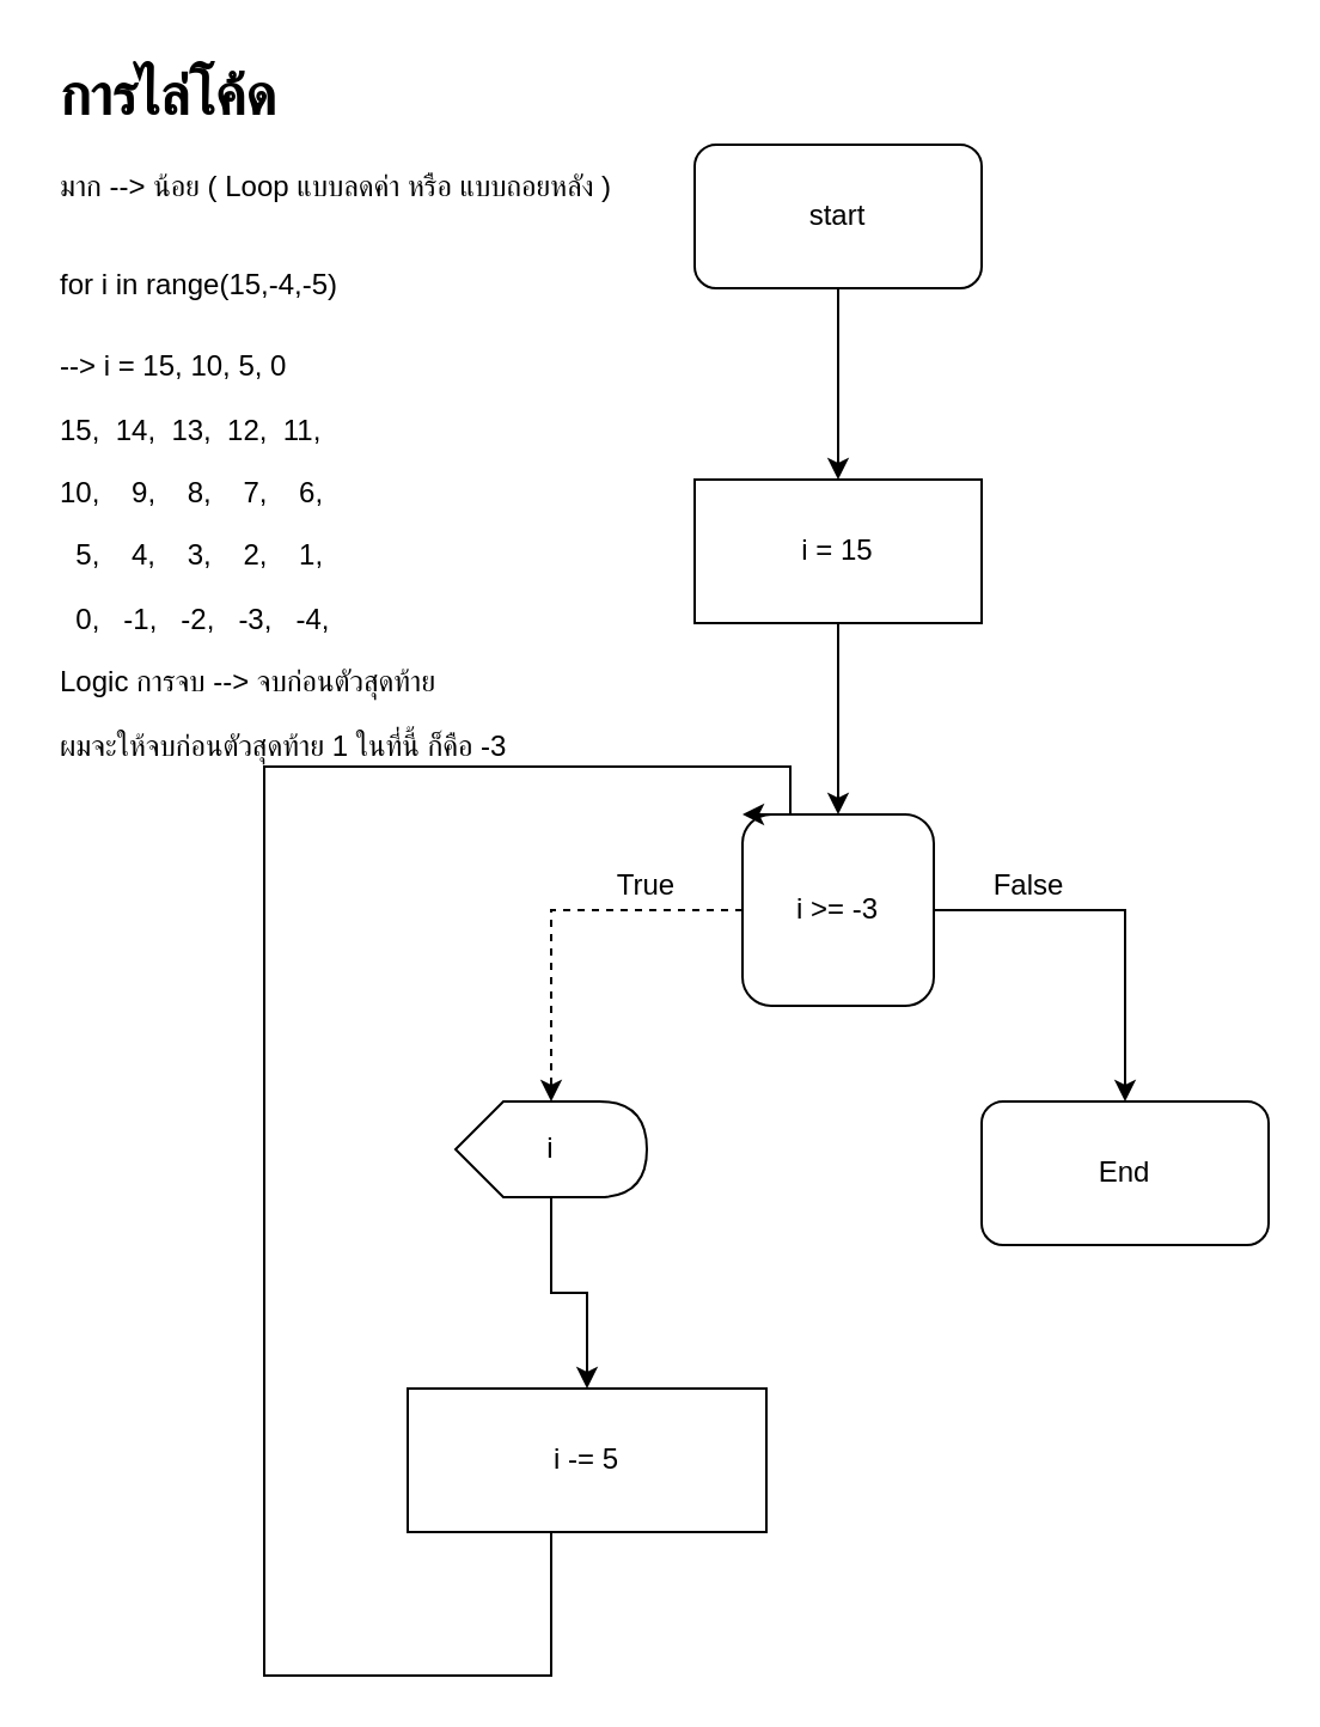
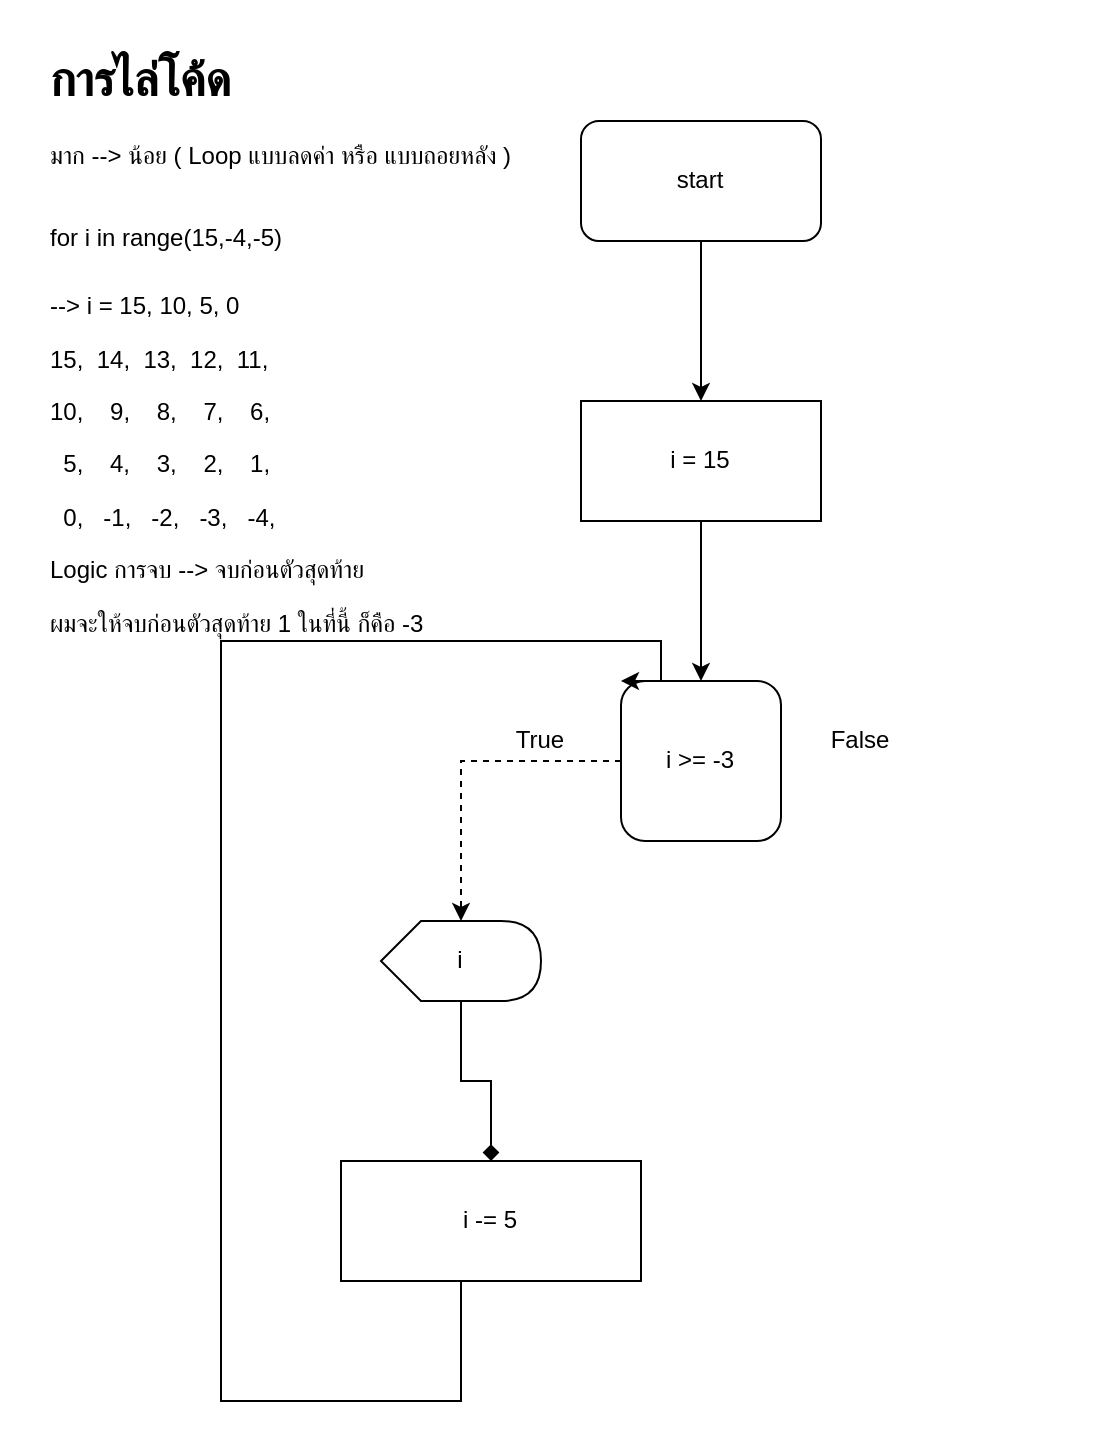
- <mxCell id="8" style="edgeStyle=orthogonalEdgeStyle;rounded=0;orthogonalLoop=1;jettySize=auto;html=1;" edge="1" parent="1" source="9" target="14"><mxGeometry relative="1" as="geometry" /></mxCell>
- <mxCell id="14" value="End" style="rounded=1;whiteSpace=wrap;html=1;" vertex="1" parent="1"><mxGeometry x="410" y="460" width="120" height="60" as="geometry" /></mxCell>
- <mxCell id="10" style="edgeStyle=orthogonalEdgeStyle;rounded=0;orthogonalLoop=1;jettySize=auto;html=1;" edge="1" parent="1" source="11" target="13"><mxGeometry relative="1" as="geometry" /></mxCell>
+ <mxCell id="10" style="edgeStyle=orthogonalEdgeStyle;rounded=0;orthogonalLoop=1;jettySize=auto;html=1;endArrow=diamond;" edge="1" parent="1" source="11" target="13"><mxGeometry relative="1" as="geometry" /></mxCell>
